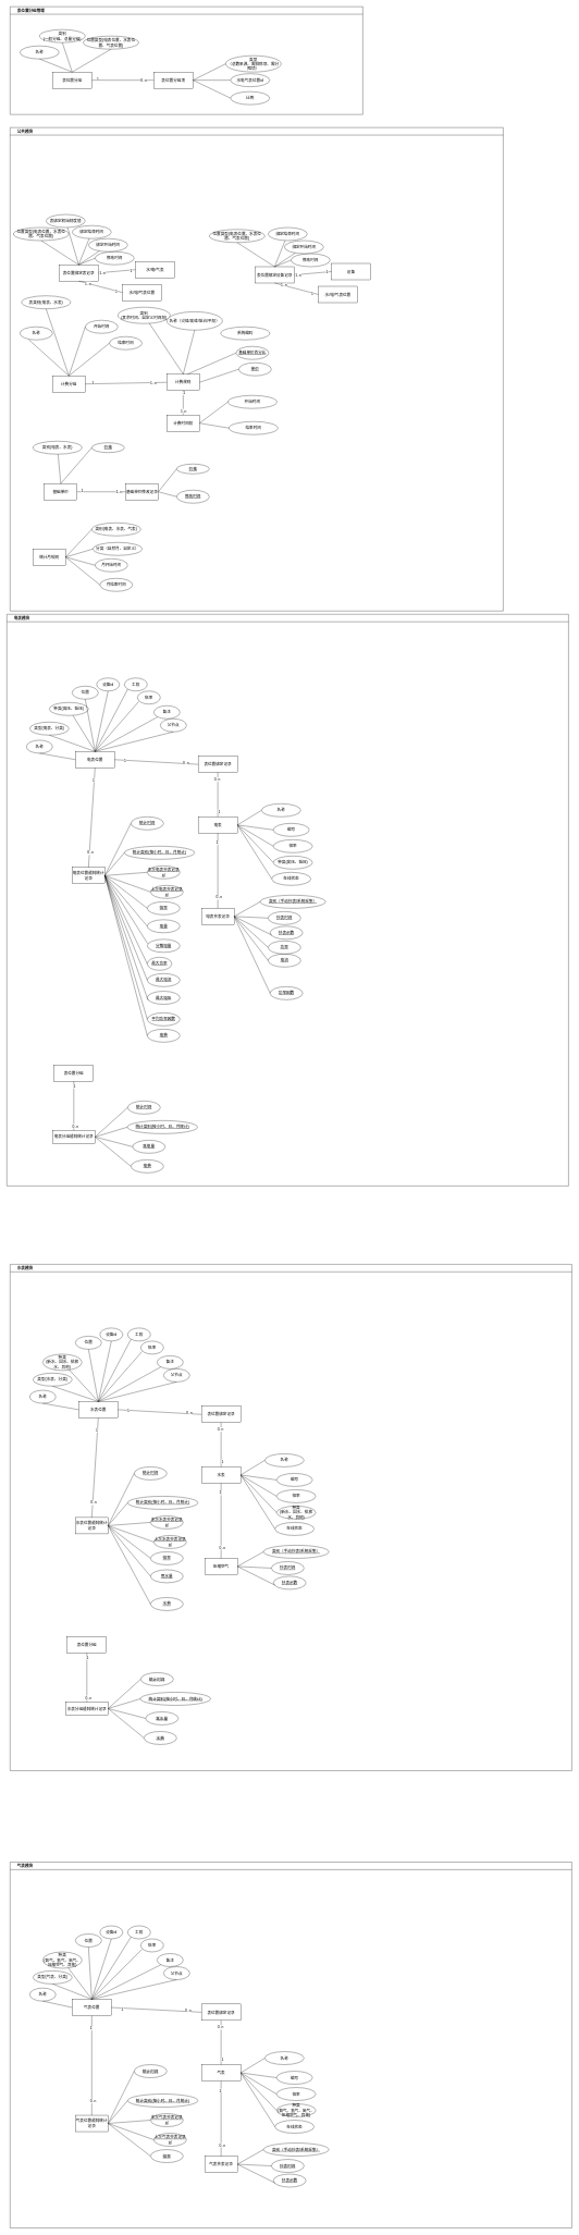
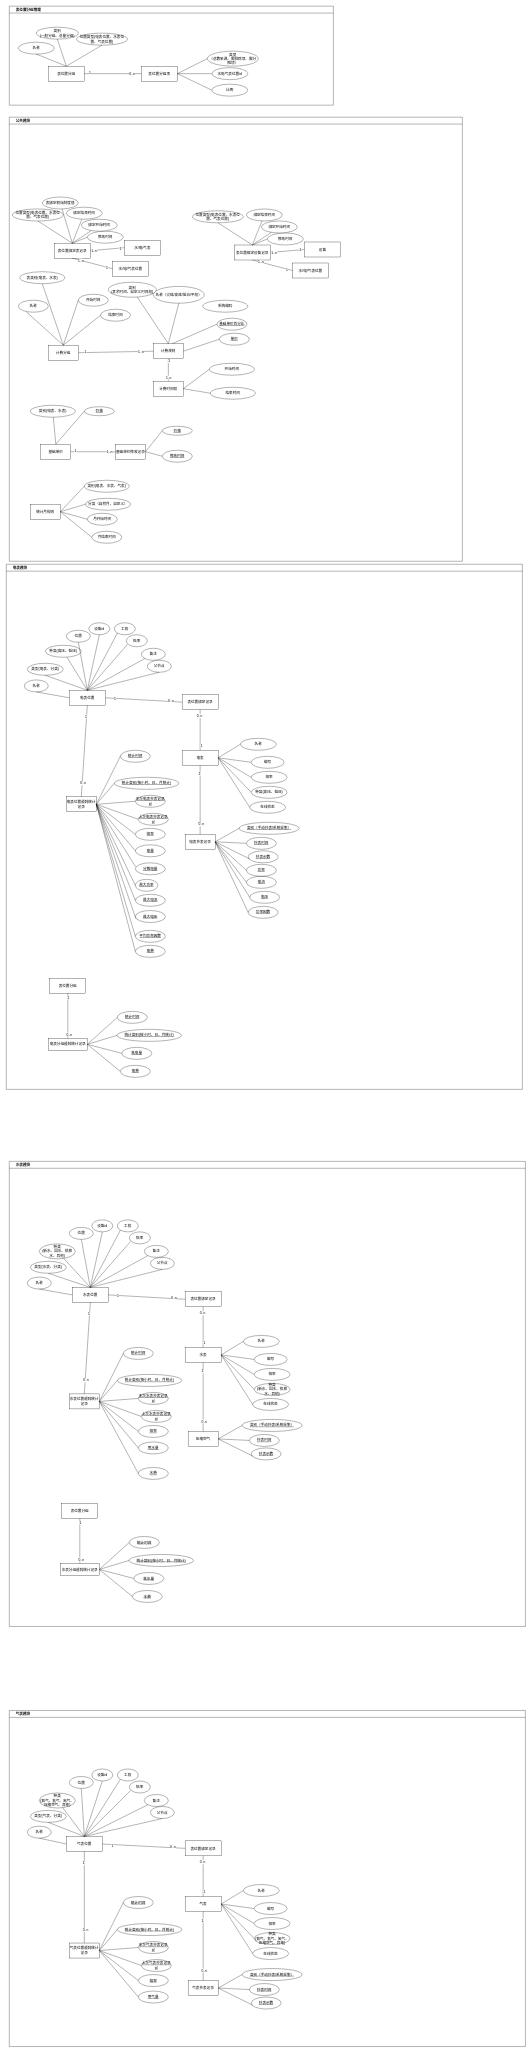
+ <mxCell id="139" style="rounded=0;orthogonalLoop=1;jettySize=auto;html=1;entryX=0;entryY=0.5;entryDx=0;entryDy=0;strokeColor=default;endArrow=none;endFill=0;exitX=1;exitY=0.5;exitDx=0;exitDy=0;" edge="1" parent="91" source="127" target="138"><mxGeometry relative="1" as="geometry"><mxPoint x="506" y="-1100" as="sourcePoint" /><mxPoint x="551" y="-900" as="targetPoint" /></mxGeometry></mxCell>
+ <mxCell id="138" value="电压" style="ellipse;whiteSpace=wrap;html=1;align=center;fontStyle=4;rounded=0;sketch=0;fillColor=none;" vertex="1" parent="91"><mxGeometry x="811" y="1090" width="100" height="40" as="geometry" /></mxCell>
+ <mxCell id="326" style="rounded=0;orthogonalLoop=1;jettySize=auto;html=1;entryX=0;entryY=0.5;entryDx=0;entryDy=0;strokeColor=default;endArrow=none;endFill=0;exitX=1;exitY=0.5;exitDx=0;exitDy=0;" edge="1" parent="267" source="315" target="325"><mxGeometry relative="1" as="geometry"><mxPoint x="316" y="920" as="sourcePoint" /><mxPoint x="416" y="920" as="targetPoint" /></mxGeometry></mxCell>
+ <mxCell id="325" value="用气量" style="ellipse;whiteSpace=wrap;html=1;align=center;fontStyle=4;rounded=0;sketch=0;fillColor=none;" vertex="1" parent="267"><mxGeometry x="430" y="935" width="100" height="40" as="geometry" /></mxCell>
